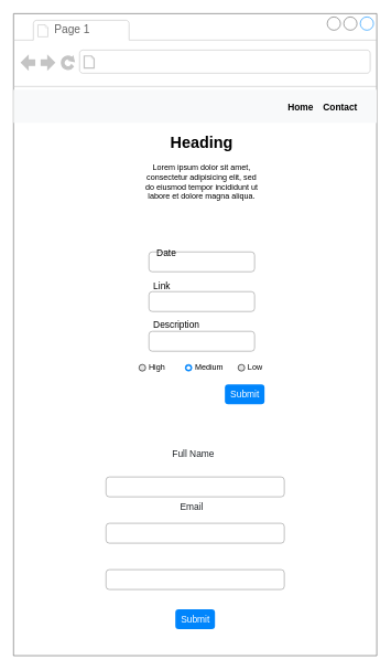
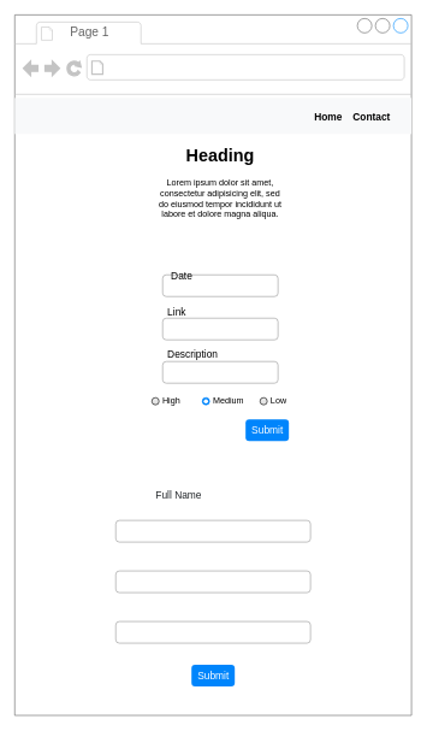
- <mxCell id="3" value="Page 1" style="strokeWidth=1;shadow=0;dashed=0;align=center;html=1;shape=mxgraph.mockup.containers.anchor;fontSize=17;fontColor=#666666;align=left;whiteSpace=wrap;" vertex="1" parent="2"><mxGeometry x="60" y="12" width="110" height="26" as="geometry" /></mxCell>
+ <mxCell id="3" value="Page 1" style="strokeWidth=1;shadow=0;dashed=0;align=center;html=1;shape=mxgraph.mockup.containers.anchor;fontSize=17;fontColor=#666666;align=left;whiteSpace=wrap;" vertex="1" parent="2"><mxGeometry x="75" y="12" width="110" height="26" as="geometry" /></mxCell>
- <mxCell id="21" value="Full Name" style="fillColor=none;strokeColor=none;align=center;fontSize=14;fontColor=#212529;" vertex="1" parent="2"><mxGeometry x="205" y="650" width="135" height="30" as="geometry" /></mxCell>
+ <mxCell id="21" value="Full Name" style="fillColor=none;strokeColor=none;align=center;fontSize=14;fontColor=#212529;" vertex="1" parent="2"><mxGeometry x="160" y="650" width="135" height="30" as="geometry" /></mxCell>
- <mxCell id="23" value="Email" style="fillColor=none;strokeColor=none;align=center;fontSize=14;fontColor=#212529;" vertex="1" parent="2"><mxGeometry x="207.5" y="730" width="125" height="30" as="geometry" /></mxCell>
